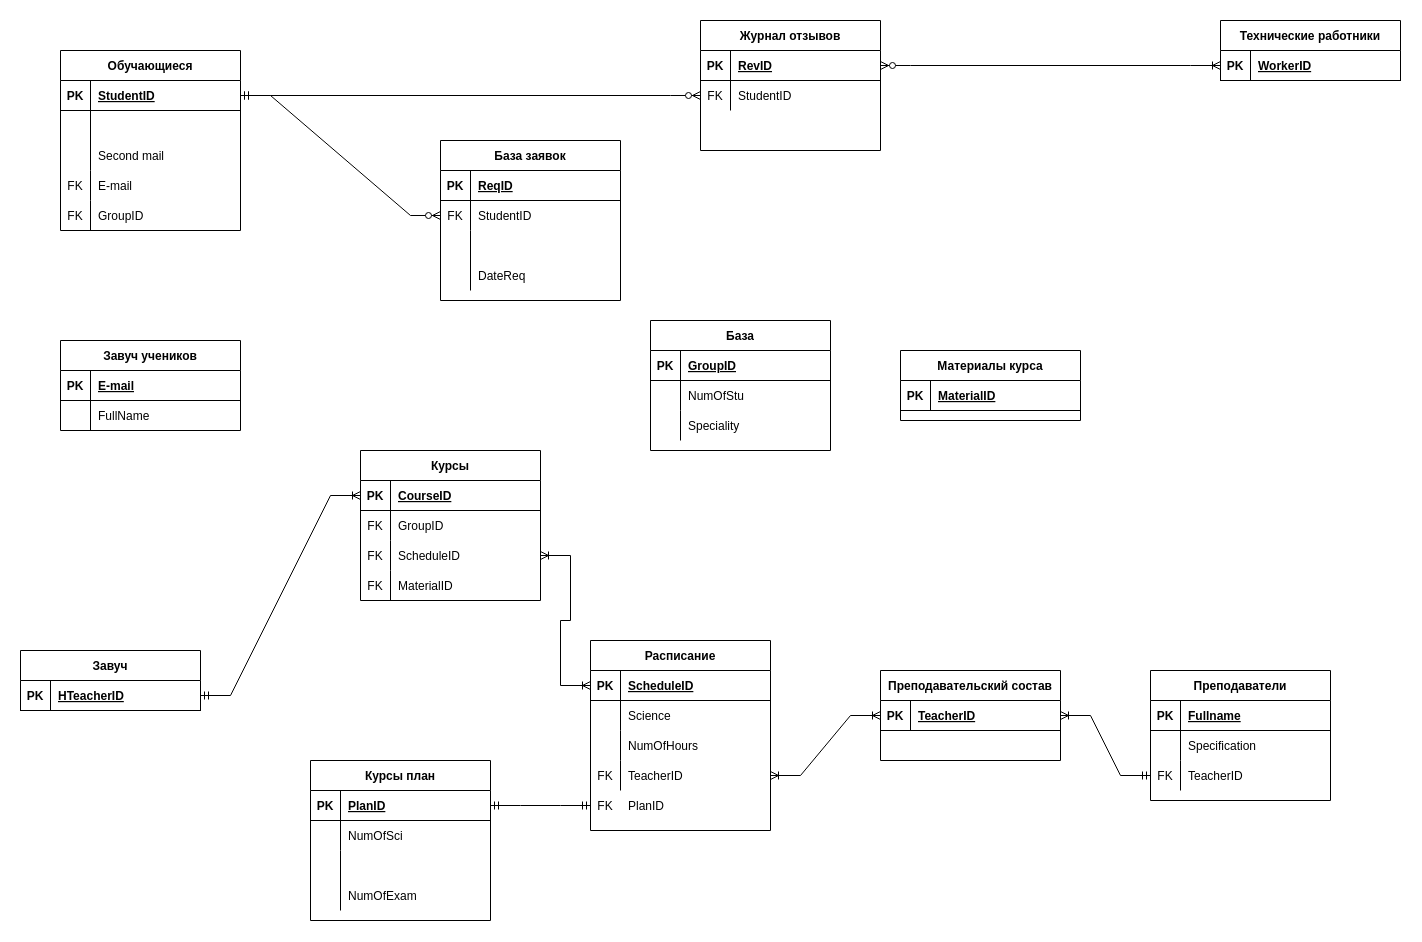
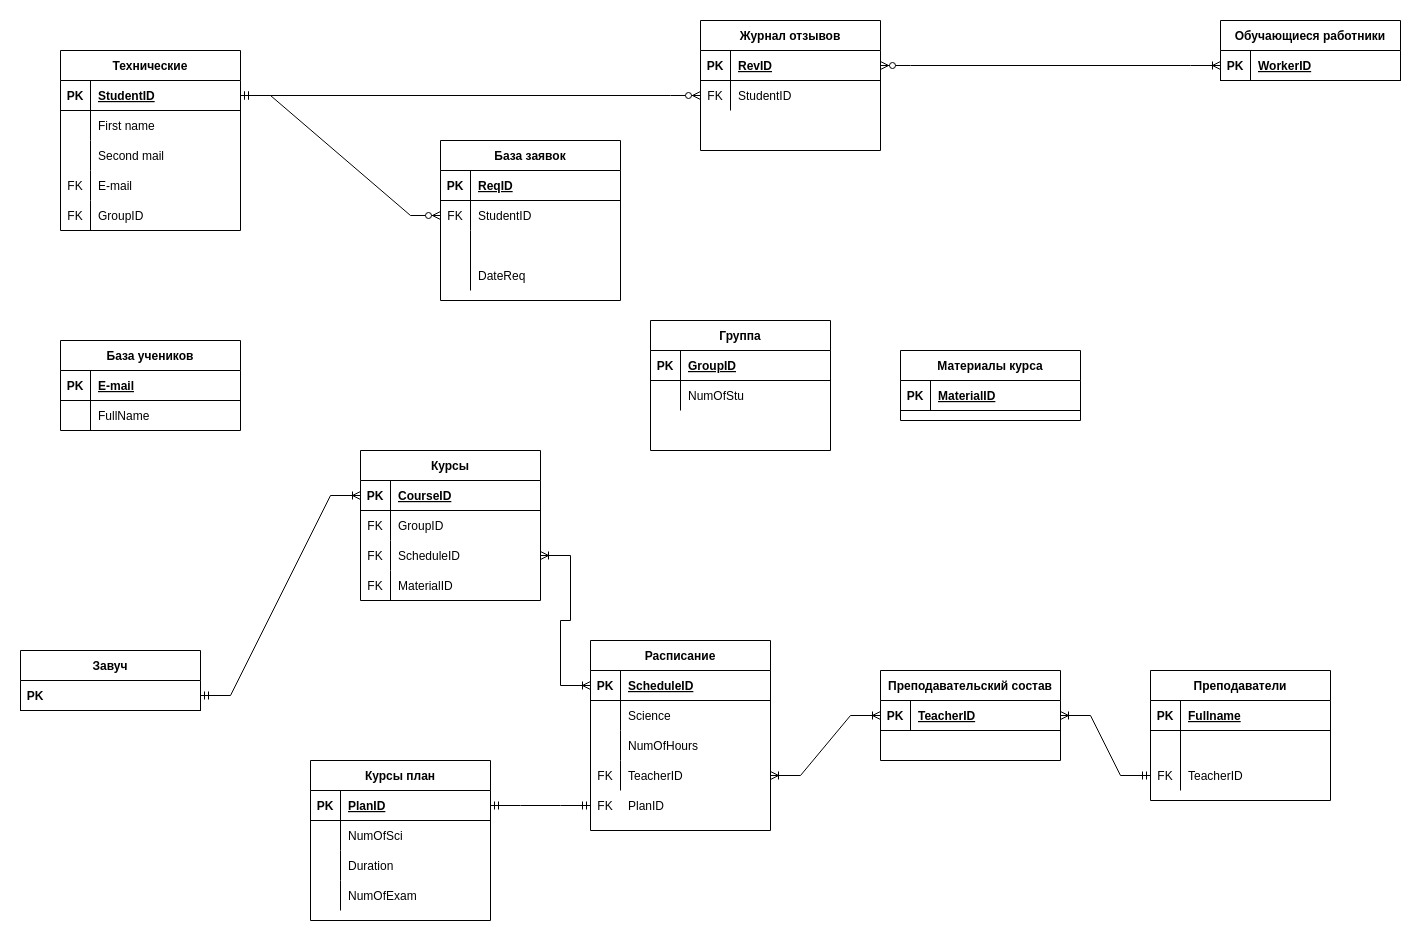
- <mxCell id="39" value="Технические работники" style="shape=table;startSize=30;container=1;collapsible=1;childLayout=tableLayout;fixedRows=1;rowLines=0;fontStyle=1;align=center;resizeLast=1;fillColor=default;strokeColor=default;fontColor=default;" parent="1" vertex="1"><mxGeometry x="1220" y="20" width="180" height="60" as="geometry" /></mxCell>
+ <mxCell id="39" value="Обучающиеся работники" style="shape=table;startSize=30;container=1;collapsible=1;childLayout=tableLayout;fixedRows=1;rowLines=0;fontStyle=1;align=center;resizeLast=1;fillColor=default;strokeColor=default;fontColor=default;" parent="1" vertex="1"><mxGeometry x="1220" y="20" width="180" height="60" as="geometry" /></mxCell>
- <mxCell id="2" value="Обучающиеся" style="shape=table;startSize=30;container=1;collapsible=1;childLayout=tableLayout;fixedRows=1;rowLines=0;fontStyle=1;align=center;resizeLast=1;fillColor=default;strokeColor=default;fontColor=default;" parent="1" vertex="1"><mxGeometry x="60" y="50" width="180" height="180" as="geometry" /></mxCell>
+ <mxCell id="2" value="Технические" style="shape=table;startSize=30;container=1;collapsible=1;childLayout=tableLayout;fixedRows=1;rowLines=0;fontStyle=1;align=center;resizeLast=1;fillColor=default;strokeColor=default;fontColor=default;" parent="1" vertex="1"><mxGeometry x="60" y="50" width="180" height="180" as="geometry" /></mxCell>
+ <mxCell id="8" value="First name" style="shape=partialRectangle;connectable=0;fillColor=none;top=0;left=0;bottom=0;right=0;align=left;spacingLeft=6;overflow=hidden;" parent="6" vertex="1"><mxGeometry x="30" width="150" height="30" as="geometry"><mxRectangle width="150" height="30" as="alternateBounds" /></mxGeometry></mxCell>
- <mxCell id="113" value="База" style="shape=table;startSize=30;container=1;collapsible=1;childLayout=tableLayout;fixedRows=1;rowLines=0;fontStyle=1;align=center;resizeLast=1;fontColor=default;strokeColor=default;fillColor=default;" vertex="1" parent="1"><mxGeometry x="650" y="320" width="180" height="130" as="geometry" /></mxCell>
+ <mxCell id="113" value="Группа" style="shape=table;startSize=30;container=1;collapsible=1;childLayout=tableLayout;fixedRows=1;rowLines=0;fontStyle=1;align=center;resizeLast=1;fontColor=default;strokeColor=default;fillColor=default;" vertex="1" parent="1"><mxGeometry x="650" y="320" width="180" height="130" as="geometry" /></mxCell>
- <mxCell id="127" value="Завуч учеников" style="shape=table;startSize=30;container=1;collapsible=1;childLayout=tableLayout;fixedRows=1;rowLines=0;fontStyle=1;align=center;resizeLast=1;fontColor=default;strokeColor=default;fillColor=default;" vertex="1" parent="1"><mxGeometry x="60" y="340" width="180" height="90" as="geometry" /></mxCell>
+ <mxCell id="127" value="База учеников" style="shape=table;startSize=30;container=1;collapsible=1;childLayout=tableLayout;fixedRows=1;rowLines=0;fontStyle=1;align=center;resizeLast=1;fontColor=default;strokeColor=default;fillColor=default;" vertex="1" parent="1"><mxGeometry x="60" y="340" width="180" height="90" as="geometry" /></mxCell>
- <mxCell id="122" value="Speciality" style="shape=partialRectangle;connectable=0;fillColor=none;top=0;left=0;bottom=0;right=0;align=left;spacingLeft=6;overflow=hidden;fontColor=default;strokeColor=default;" vertex="1" parent="120"><mxGeometry x="30" width="150" height="30" as="geometry"><mxRectangle width="150" height="30" as="alternateBounds" /></mxGeometry></mxCell>
- <mxCell id="46" value="HTeacherID" style="shape=partialRectangle;connectable=0;fillColor=none;top=0;left=0;bottom=0;right=0;align=left;spacingLeft=6;fontStyle=5;overflow=hidden;" parent="44" vertex="1"><mxGeometry x="30" width="150" height="30" as="geometry"><mxRectangle width="150" height="30" as="alternateBounds" /></mxGeometry></mxCell>
- <mxCell id="98" value="Specification" style="shape=partialRectangle;connectable=0;fillColor=none;top=0;left=0;bottom=0;right=0;align=left;spacingLeft=6;overflow=hidden;" parent="96" vertex="1"><mxGeometry x="30" width="150" height="30" as="geometry"><mxRectangle width="150" height="30" as="alternateBounds" /></mxGeometry></mxCell>
+ <mxCell id="56" value="Duration" style="shape=partialRectangle;connectable=0;fillColor=none;top=0;left=0;bottom=0;right=0;align=left;spacingLeft=6;overflow=hidden;" parent="54" vertex="1"><mxGeometry x="30" width="150" height="30" as="geometry"><mxRectangle width="150" height="30" as="alternateBounds" /></mxGeometry></mxCell>
